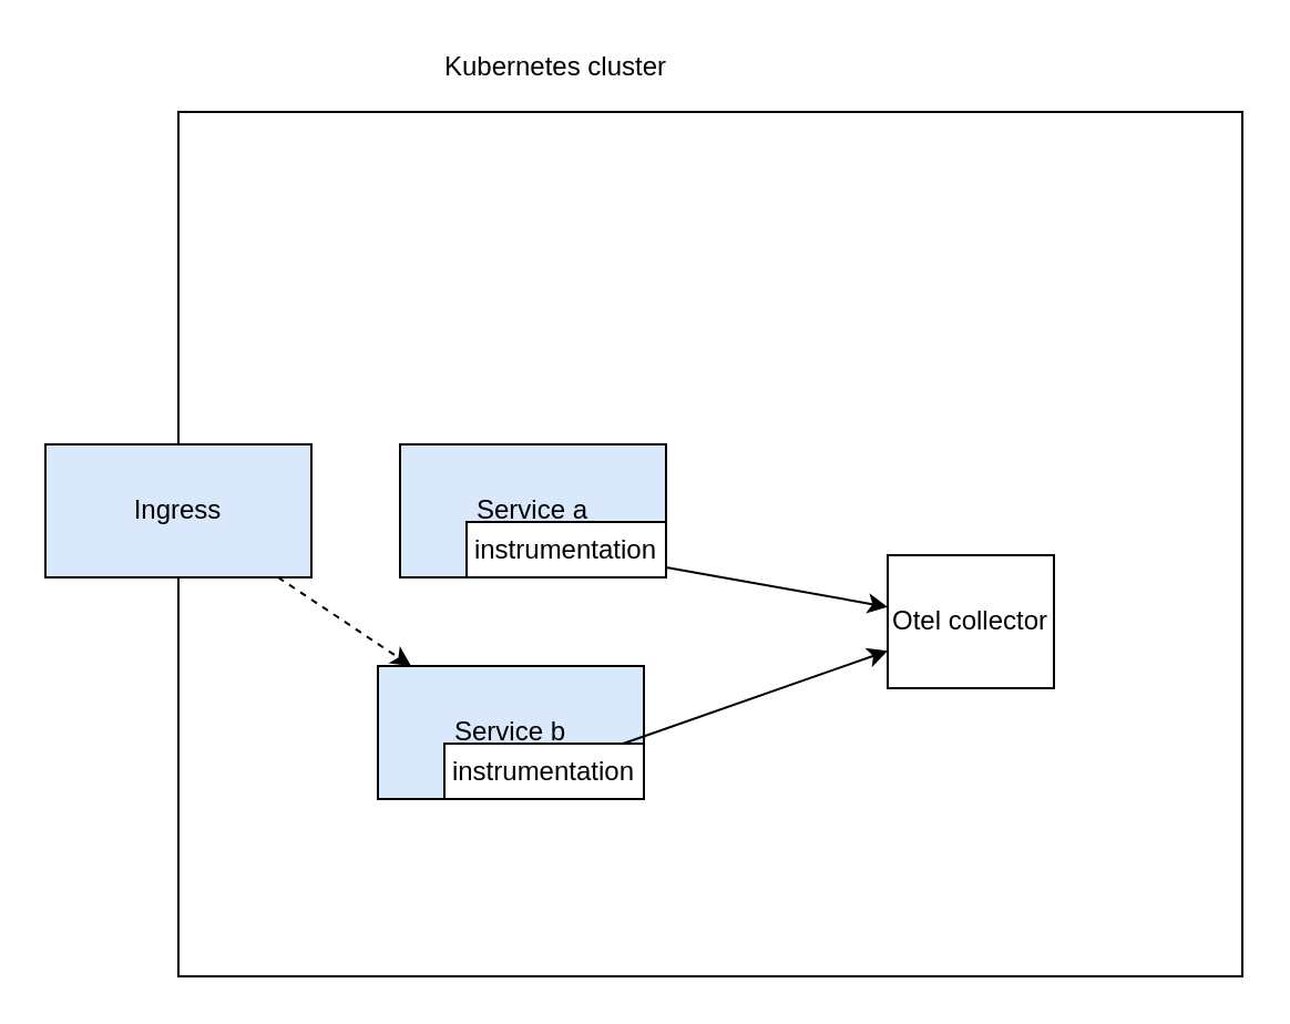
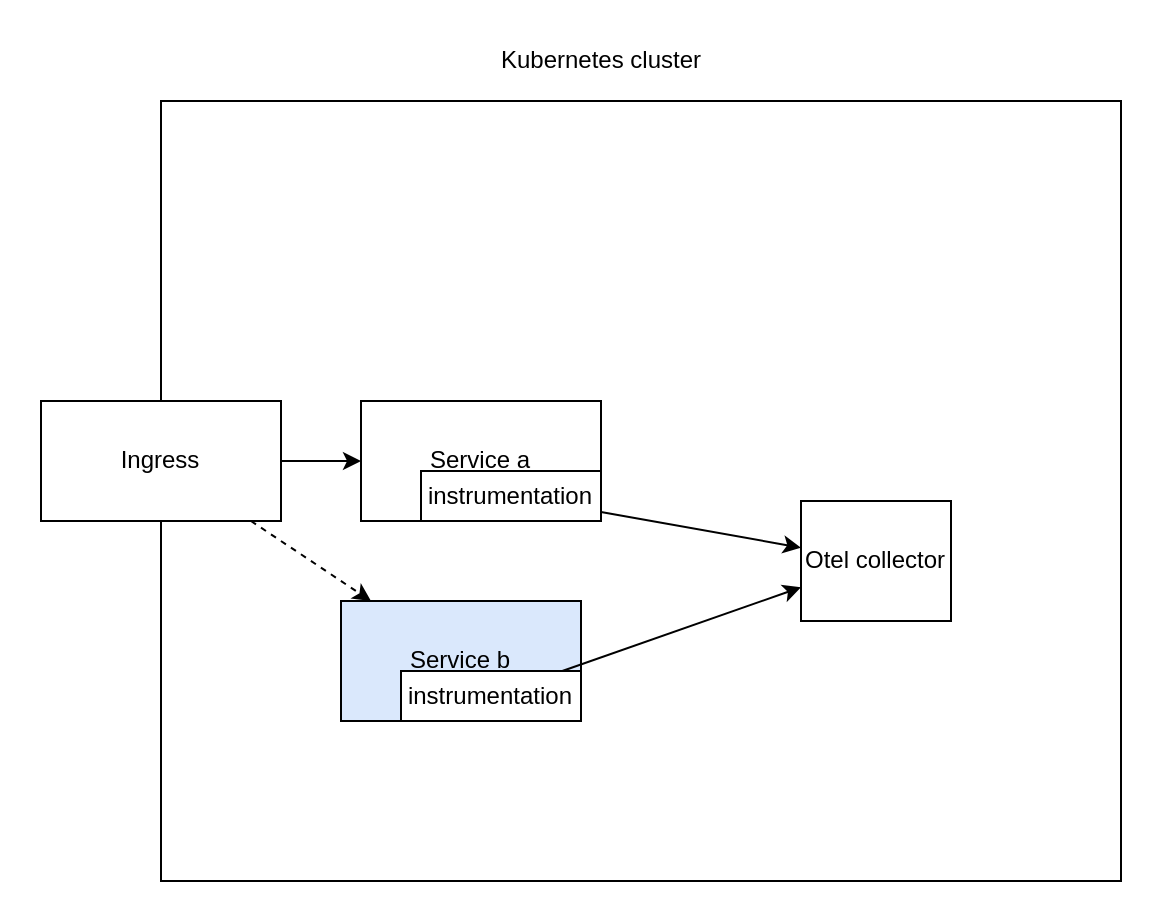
- <mxCell id="3" value="Kubernetes cluster" style="text;html=1;align=center;verticalAlign=middle;resizable=0;points=[];autosize=1;strokeColor=none;fillColor=none;" vertex="1" parent="1"><mxGeometry x="190" y="20" width="120" height="20" as="geometry" /></mxCell>
+ <mxCell id="3" value="Kubernetes cluster" style="text;html=1;align=center;verticalAlign=middle;resizable=0;points=[];autosize=1;strokeColor=none;fillColor=none;" vertex="1" parent="1"><mxGeometry x="240" y="20" width="120" height="20" as="geometry" /></mxCell>
- <mxCell id="6" value="Ingress" style="rounded=0;whiteSpace=wrap;html=1;fillColor=#dae8fc;" vertex="1" parent="1"><mxGeometry x="20" y="200" width="120" height="60" as="geometry" /></mxCell>
+ <mxCell id="6" value="Ingress" style="rounded=0;whiteSpace=wrap;html=1;" vertex="1" parent="1"><mxGeometry x="20" y="200" width="120" height="60" as="geometry" /></mxCell>
+ <mxCell id="4" style="edgeStyle=none;html=1;" edge="1" parent="1" source="6" target="8"><mxGeometry relative="1" as="geometry" /></mxCell>
- <mxCell id="8" value="Service a" style="rounded=0;whiteSpace=wrap;html=1;fillColor=#dae8fc;" vertex="1" parent="1"><mxGeometry x="180" y="200" width="120" height="60" as="geometry" /></mxCell>
+ <mxCell id="8" value="Service a" style="rounded=0;whiteSpace=wrap;html=1;" vertex="1" parent="1"><mxGeometry x="180" y="200" width="120" height="60" as="geometry" /></mxCell>
